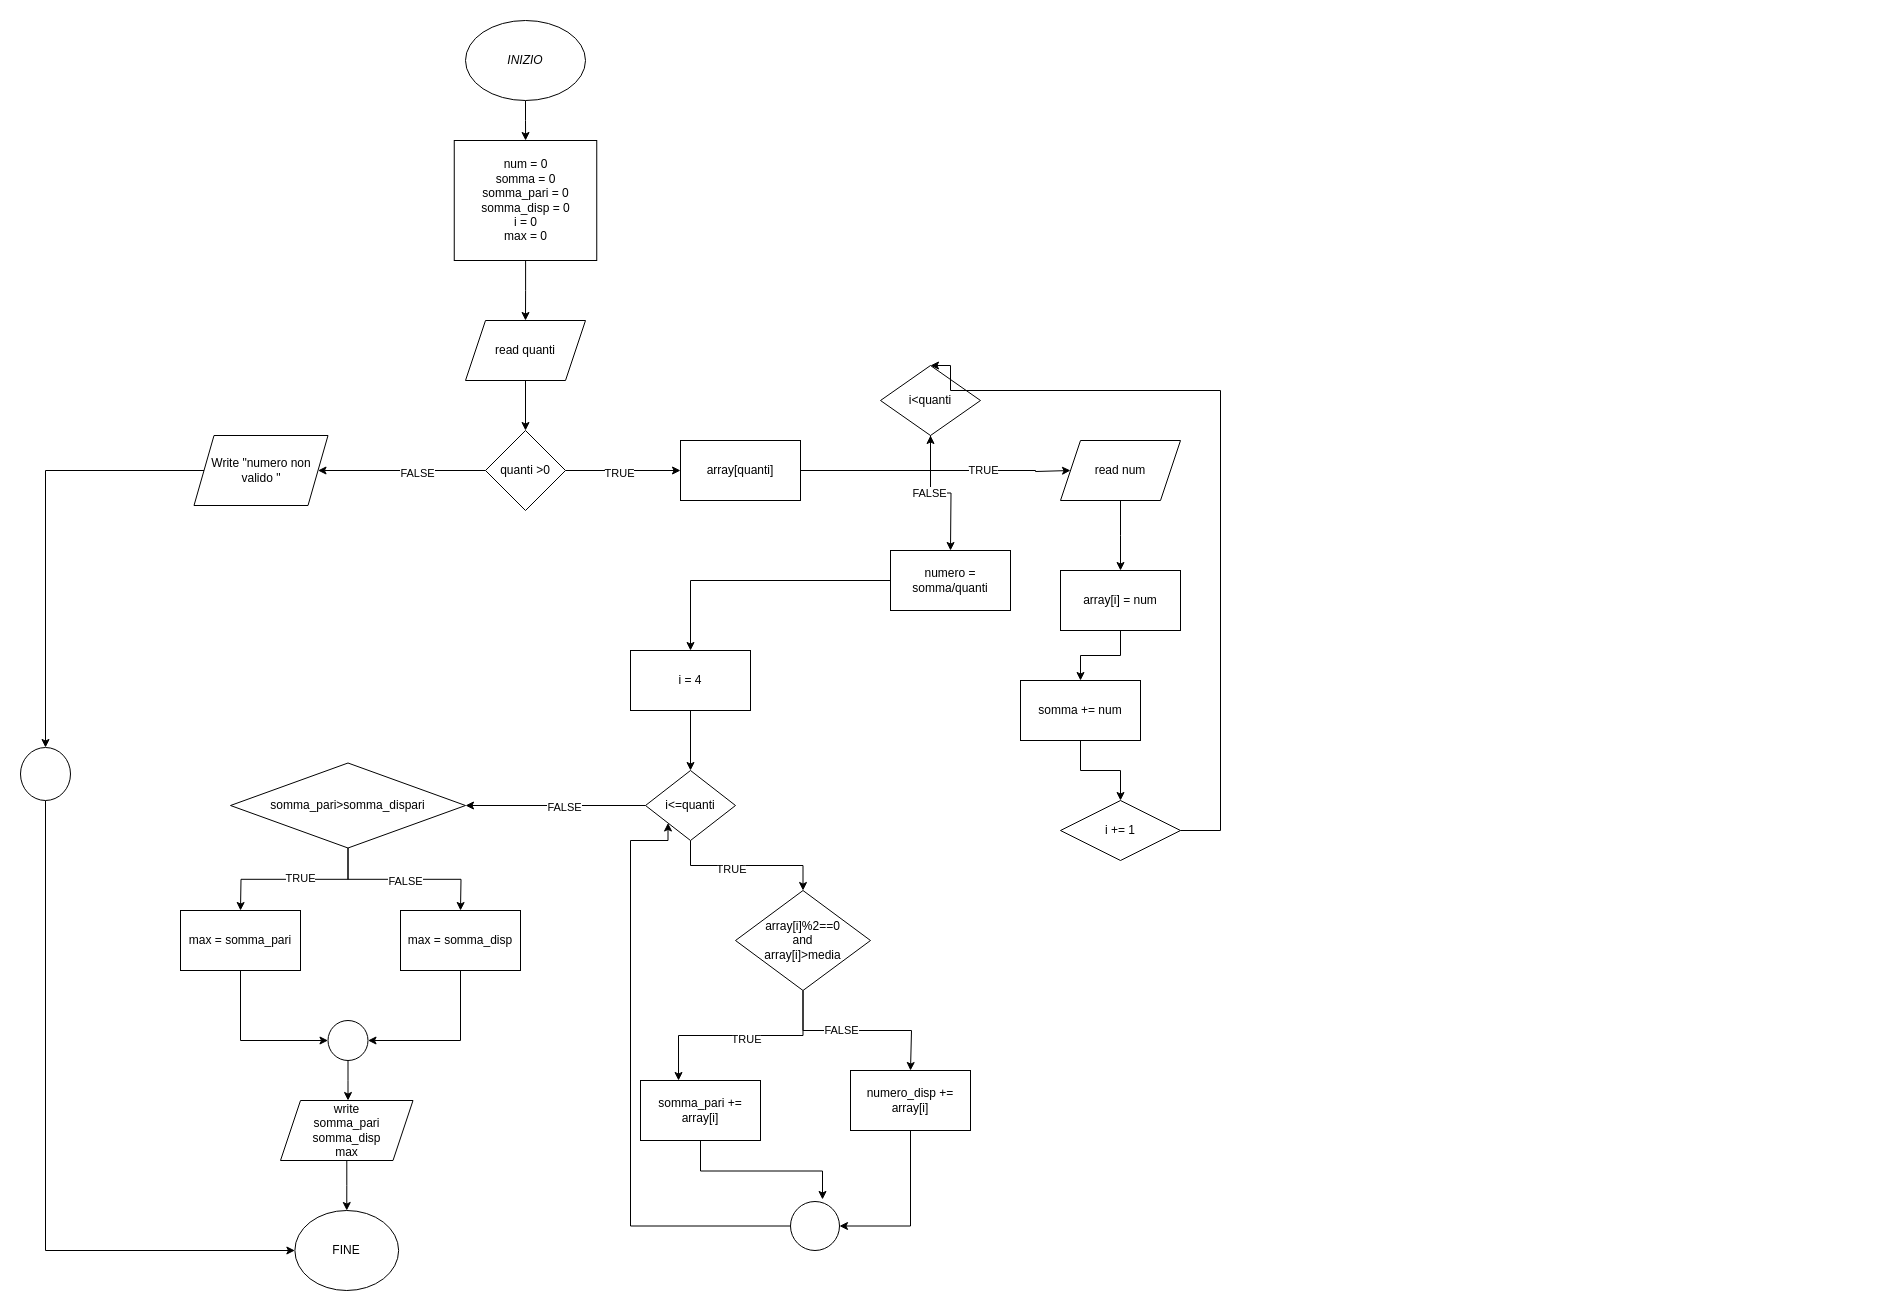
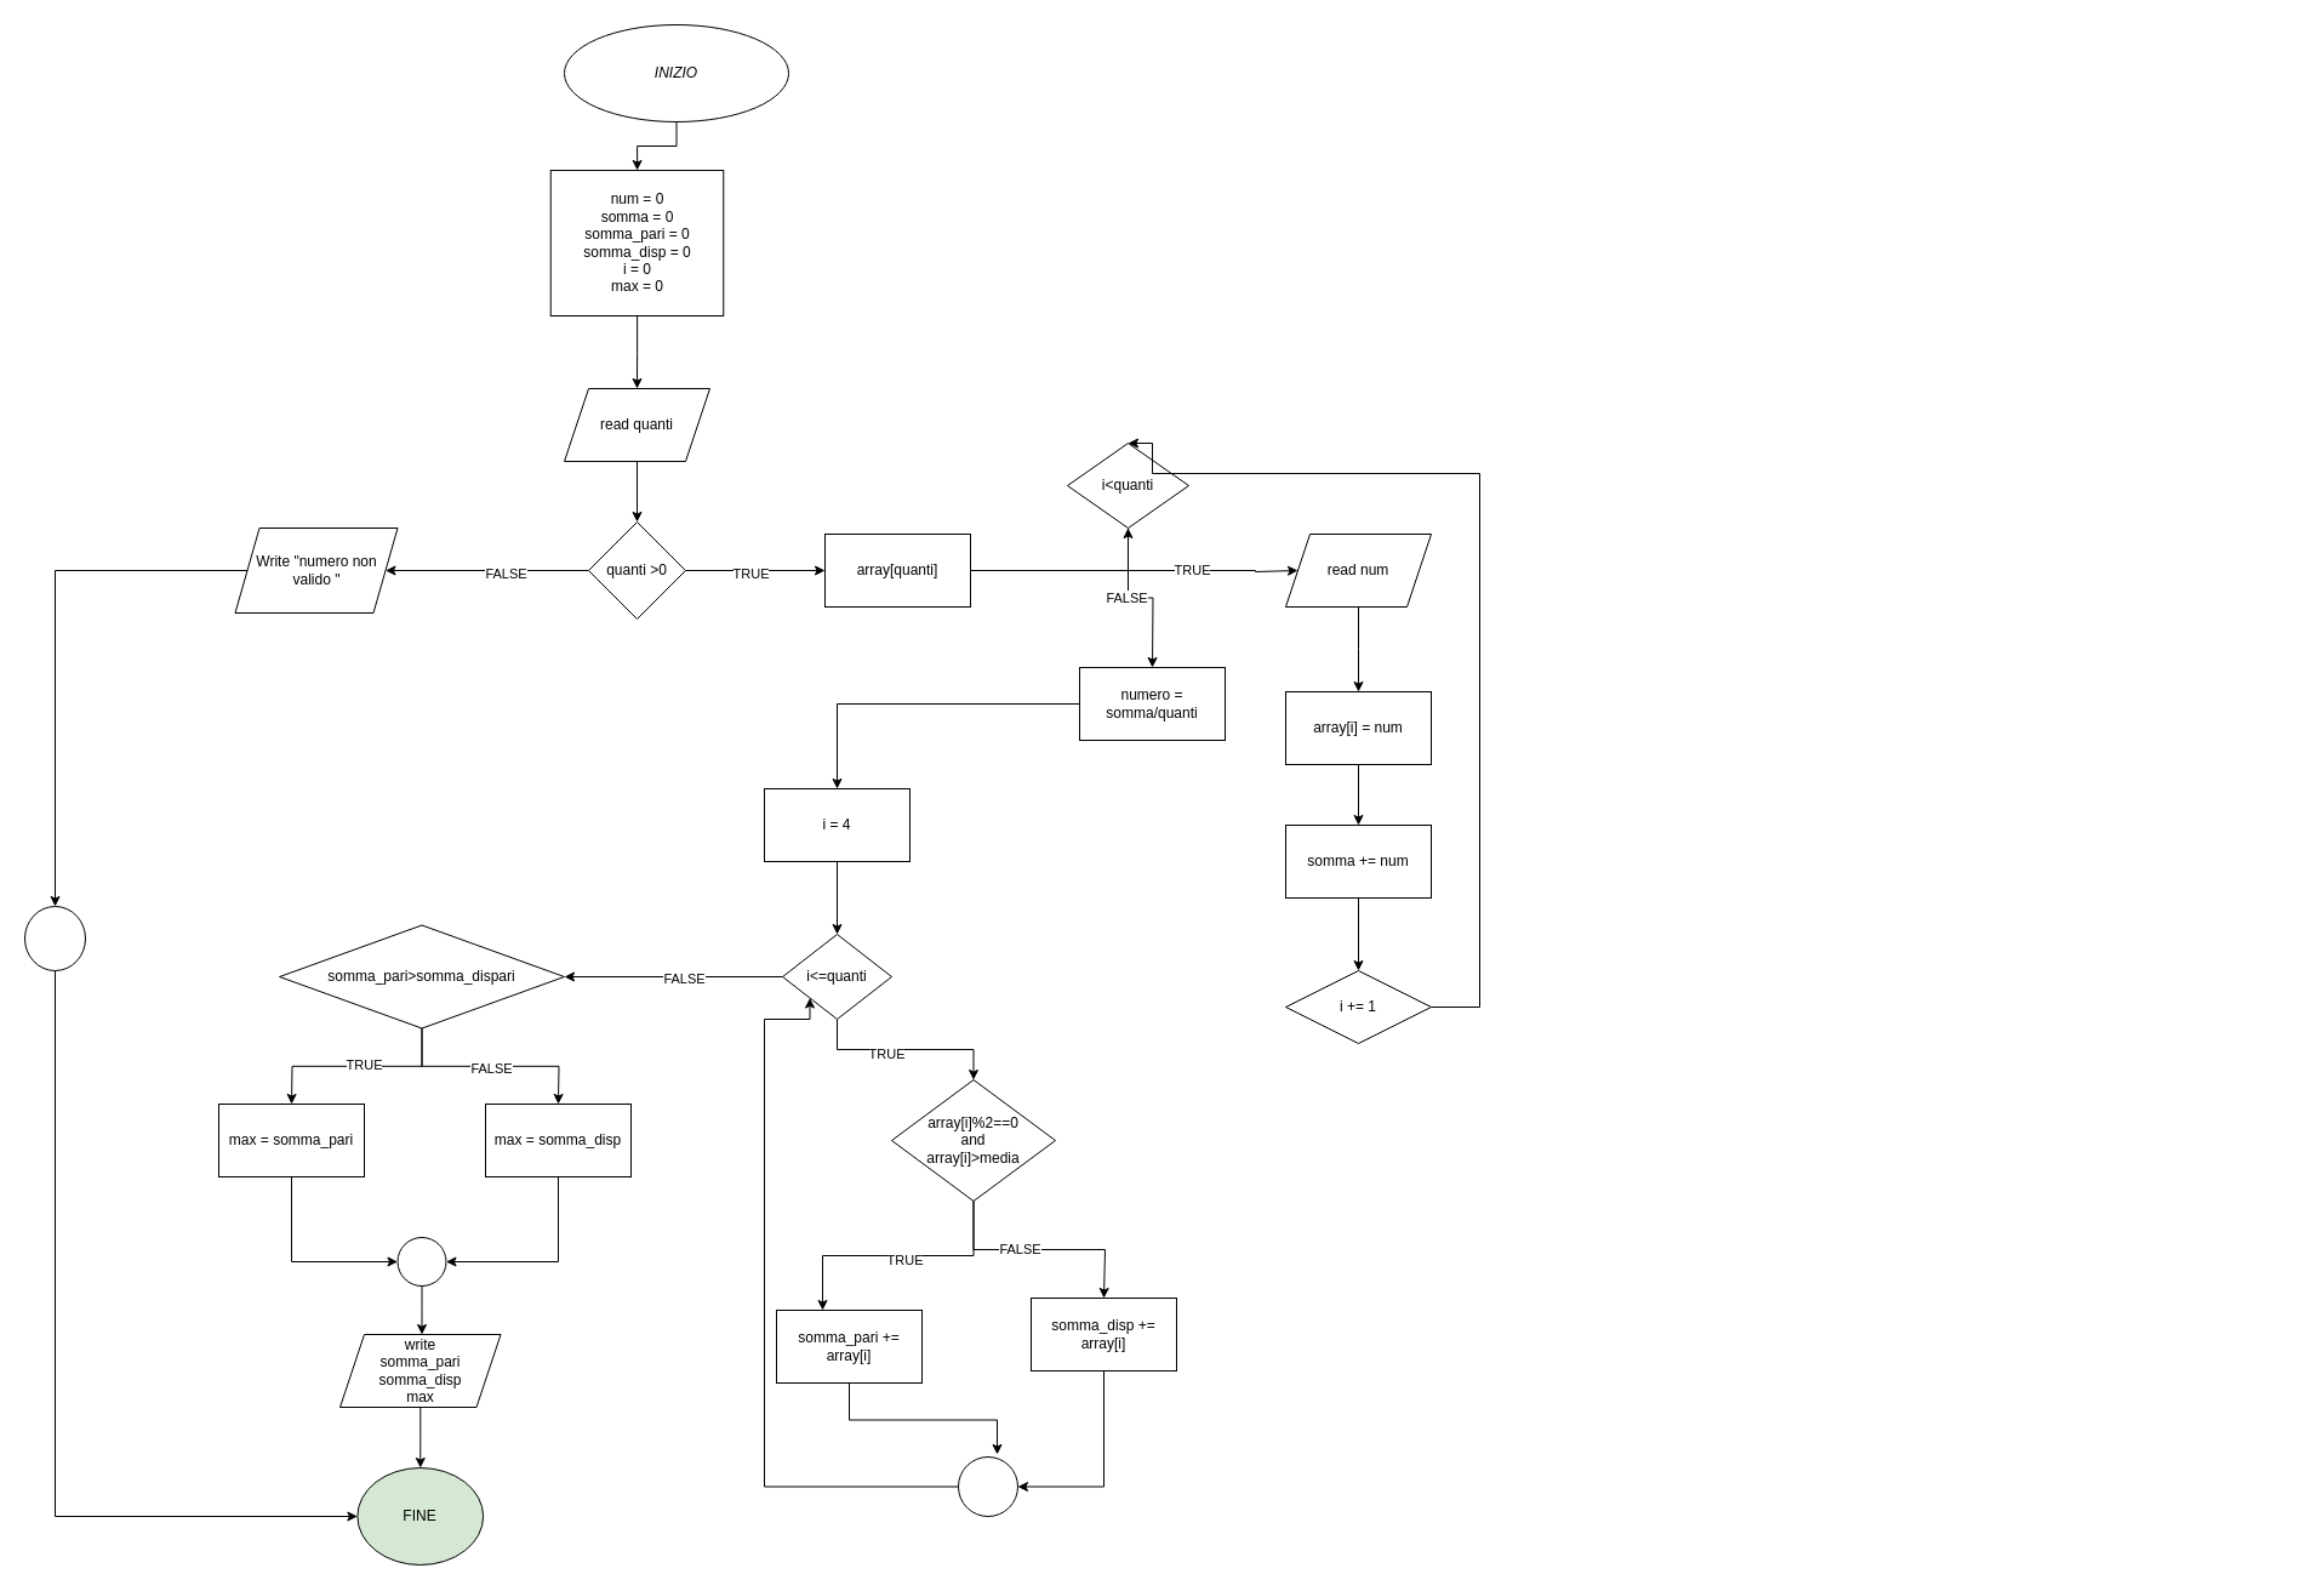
- <mxCell id="4" value="&lt;i&gt;INIZIO&lt;/i&gt;" style="ellipse;whiteSpace=wrap;html=1;" vertex="1" parent="1"><mxGeometry x="465" y="20" width="120" height="80" as="geometry" /></mxCell>
+ <mxCell id="4" value="&lt;i&gt;INIZIO&lt;/i&gt;" style="ellipse;whiteSpace=wrap;html=1;" vertex="1" parent="1"><mxGeometry x="465" y="20" width="185" height="80" as="geometry" /></mxCell>
- <mxCell id="27" value="somma += num" style="whiteSpace=wrap;html=1;rounded=0;" vertex="1" parent="1"><mxGeometry x="1020" y="680" width="120" height="60" as="geometry" /></mxCell>
+ <mxCell id="27" value="somma += num" style="whiteSpace=wrap;html=1;rounded=0;" vertex="1" parent="1"><mxGeometry x="1060" y="680" width="120" height="60" as="geometry" /></mxCell>
- <mxCell id="46" value="numero_disp += array[i]" style="rounded=0;whiteSpace=wrap;html=1;" vertex="1" parent="1"><mxGeometry x="850" y="1070" width="120" height="60" as="geometry" /></mxCell>
+ <mxCell id="46" value="somma_disp += array[i]" style="rounded=0;whiteSpace=wrap;html=1;" vertex="1" parent="1"><mxGeometry x="850" y="1070" width="120" height="60" as="geometry" /></mxCell>
- <mxCell id="63" value="FINE" style="ellipse;whiteSpace=wrap;html=1;" vertex="1" parent="1"><mxGeometry x="294.38" y="1210" width="103.75" height="80" as="geometry" /></mxCell>
+ <mxCell id="63" value="FINE" style="ellipse;whiteSpace=wrap;html=1;fillColor=#d5e8d4;" vertex="1" parent="1"><mxGeometry x="294.38" y="1210" width="103.75" height="80" as="geometry" /></mxCell>
